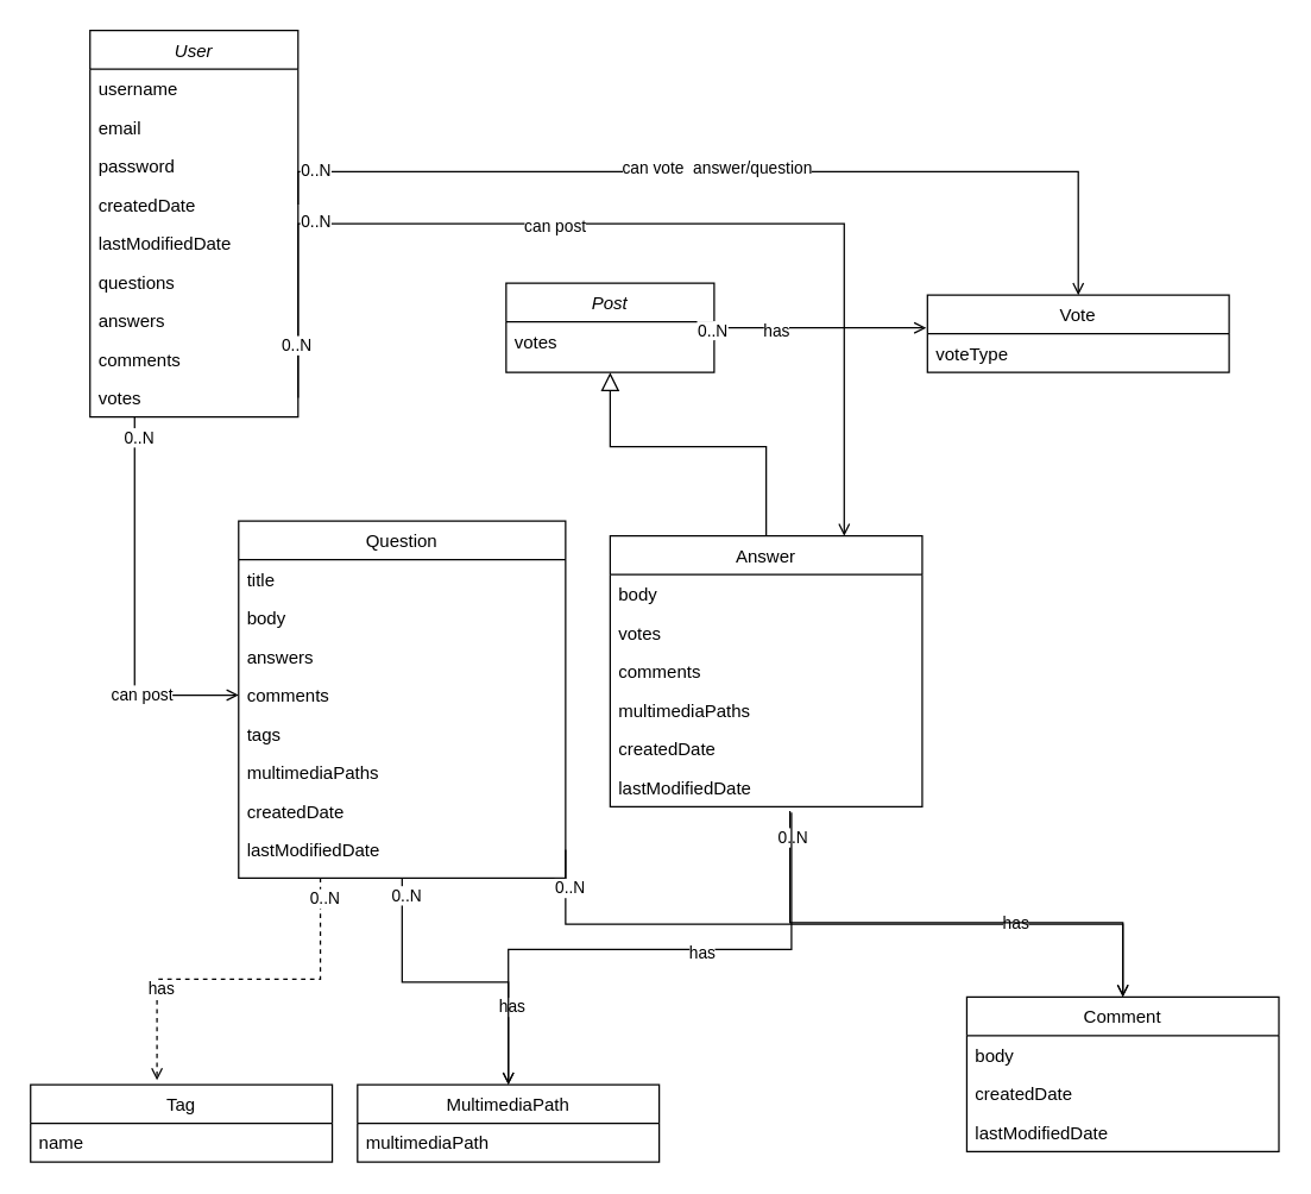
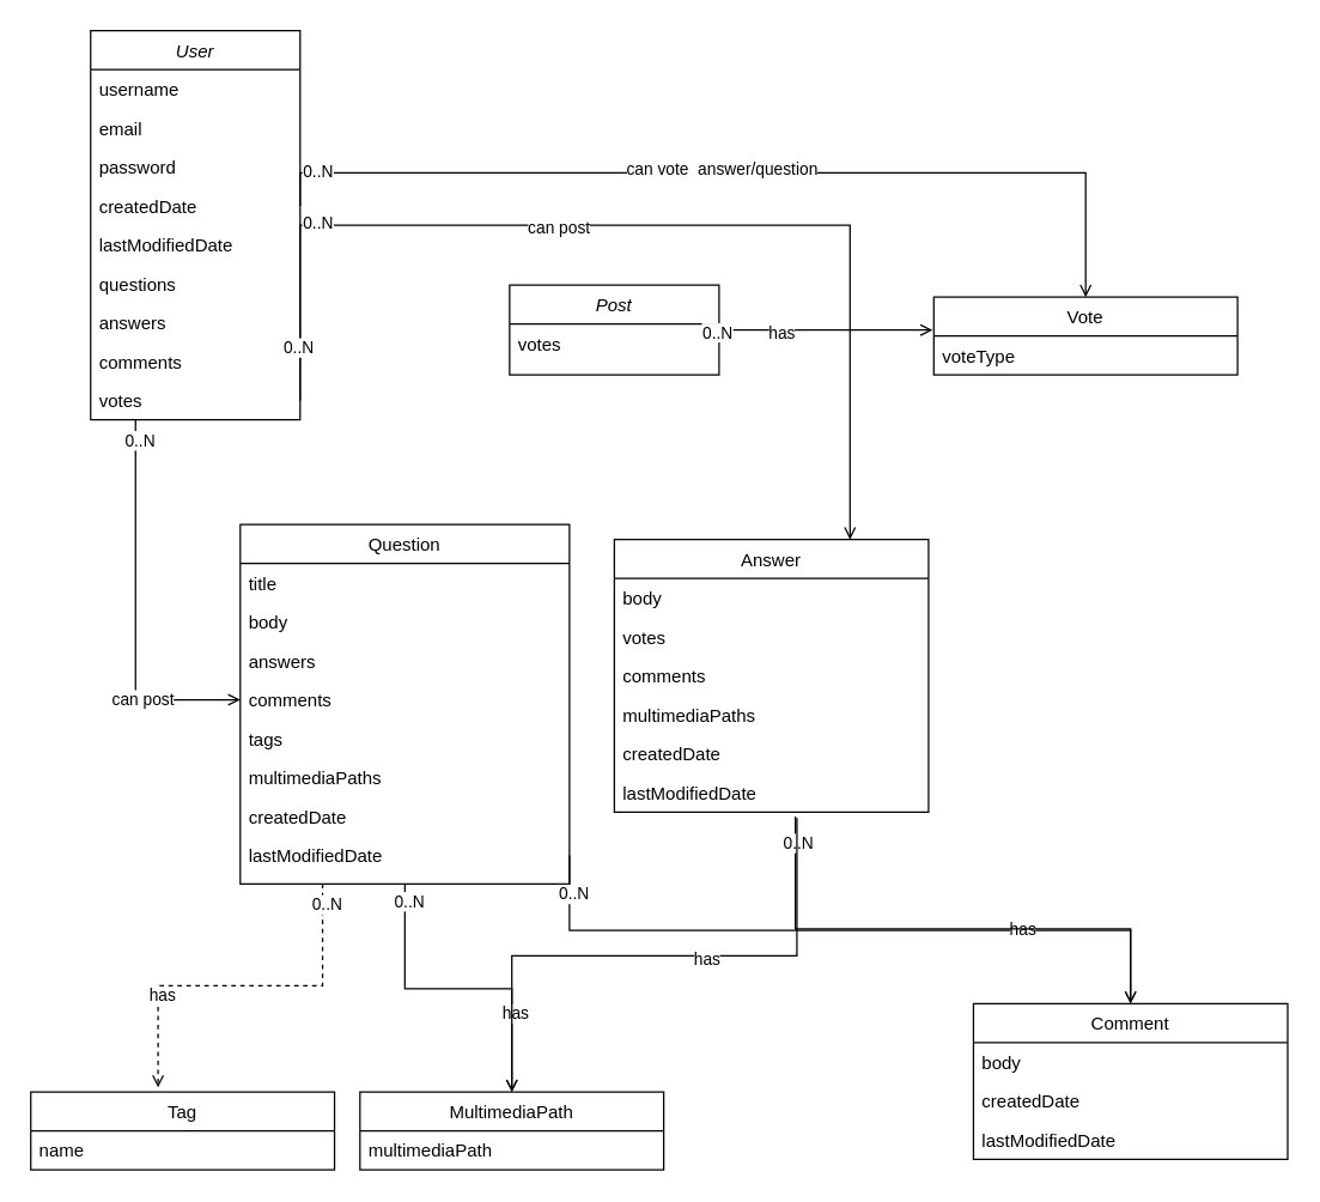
- <mxCell id="13" value="" style="endArrow=block;endSize=10;endFill=0;shadow=0;strokeWidth=1;rounded=0;edgeStyle=elbowEdgeStyle;elbow=vertical;entryX=0.5;entryY=1;entryDx=0;entryDy=0;exitX=0.5;exitY=0;exitDx=0;exitDy=0;" edge="1" parent="1" source="18" target="2"><mxGeometry width="160" relative="1" as="geometry"><mxPoint x="450" y="430" as="sourcePoint" /><mxPoint x="350" y="341" as="targetPoint" /><Array as="points"><mxPoint x="370" y="300" /><mxPoint x="330" y="290" /></Array></mxGeometry></mxCell>
